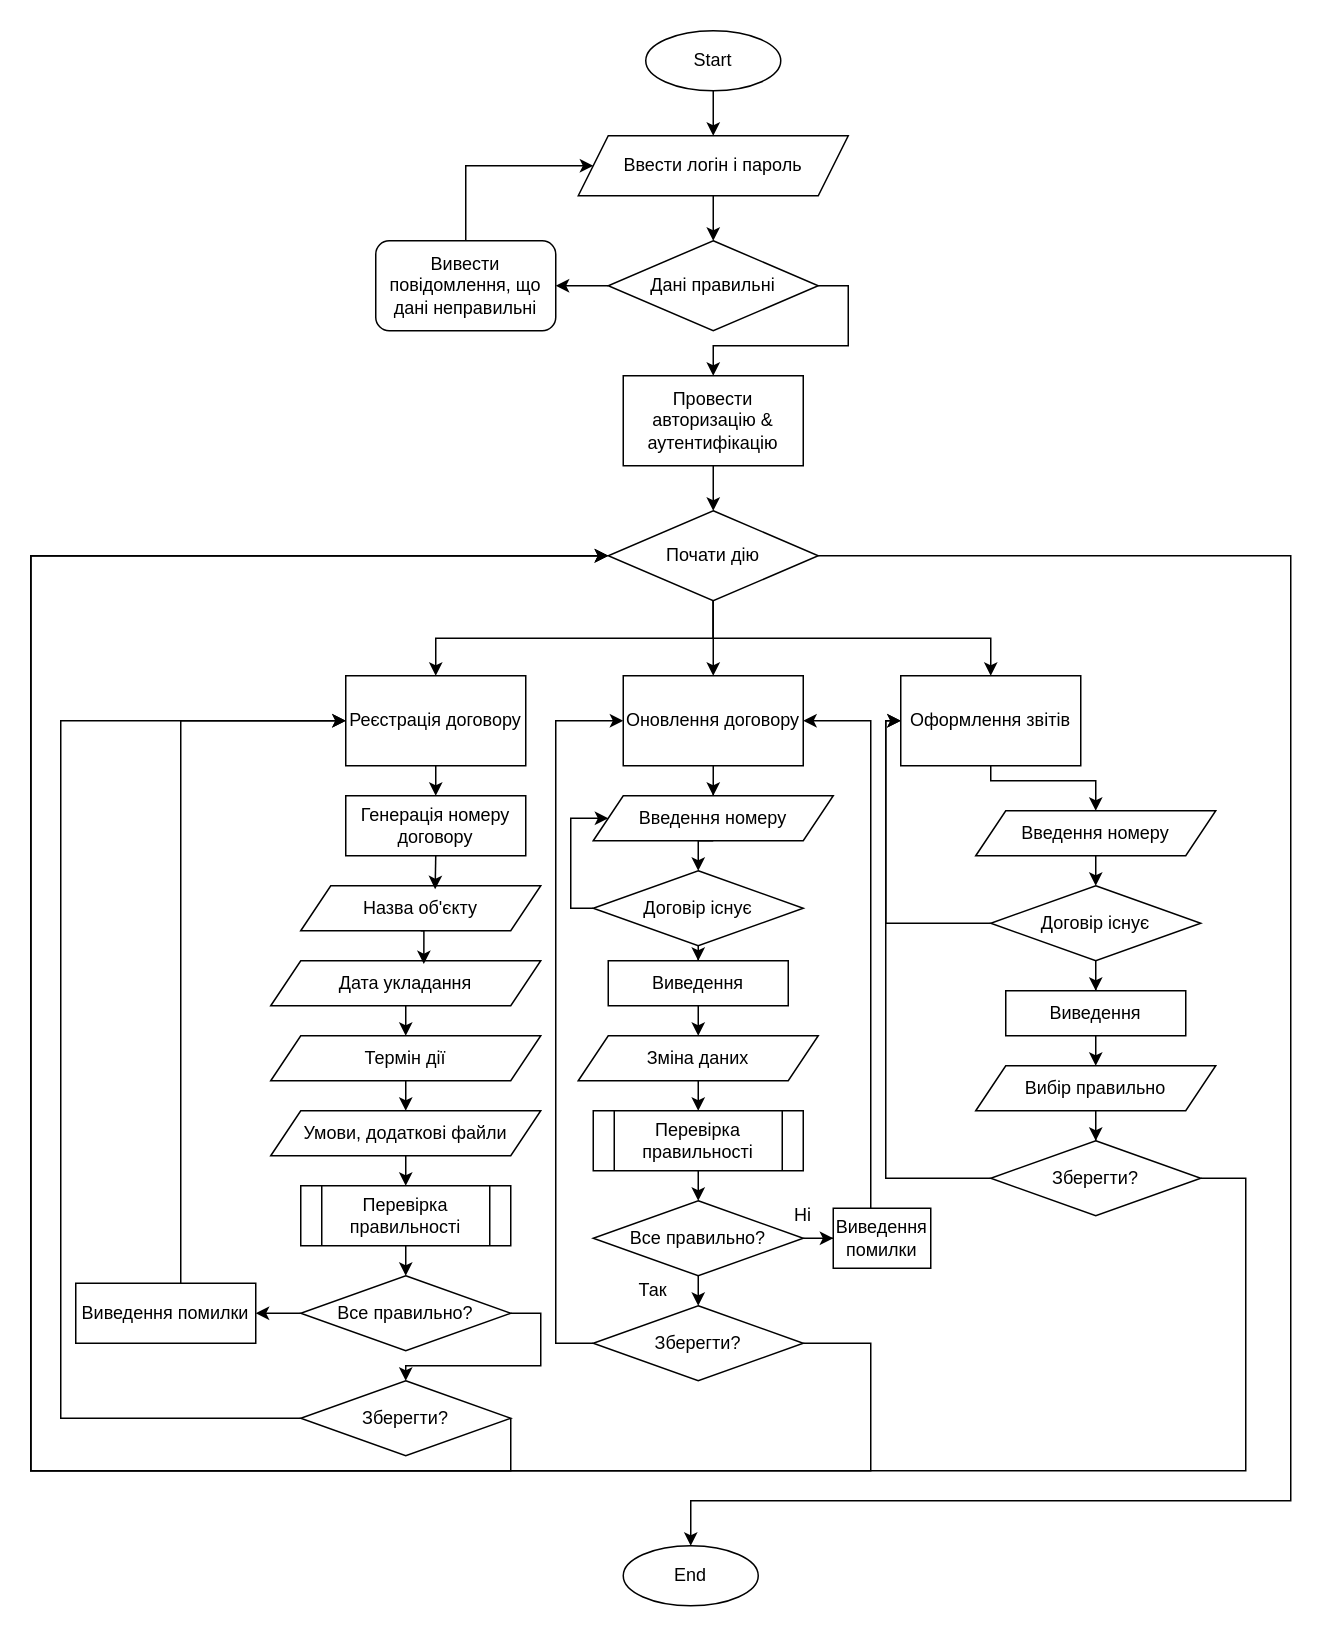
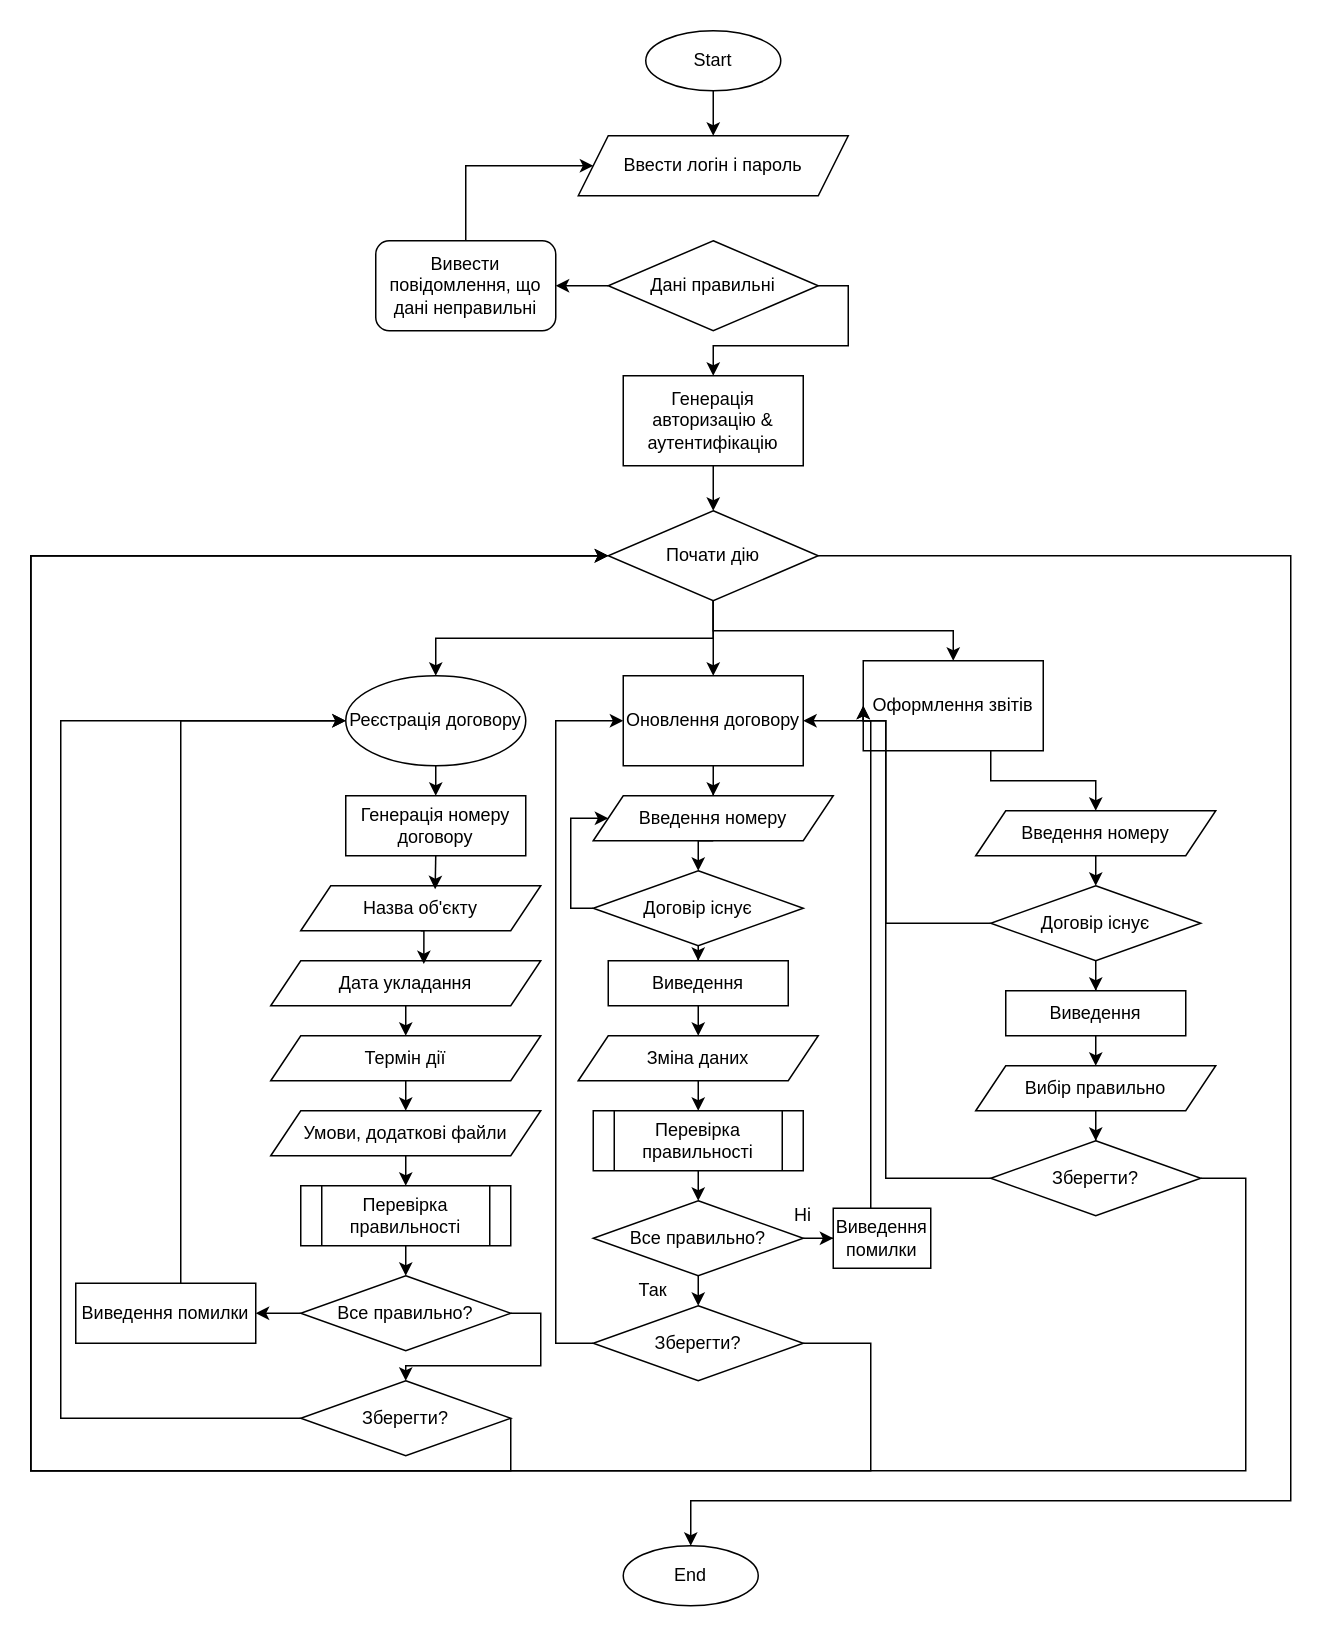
- <mxCell id="5" style="edgeStyle=orthogonalEdgeStyle;rounded=0;orthogonalLoop=1;jettySize=auto;html=1;entryX=0.5;entryY=0;entryDx=0;entryDy=0;" edge="1" parent="1" source="6" target="9"><mxGeometry relative="1" as="geometry" /></mxCell>
- <mxCell id="11" value="Провести авторизацію &amp;amp; аутентифікацію" style="rounded=0;whiteSpace=wrap;html=1;" vertex="1" parent="1"><mxGeometry x="415" y="250" width="120" height="60" as="geometry" /></mxCell>
+ <mxCell id="11" value="Генерація авторизацію &amp;amp; аутентифікацію" style="rounded=0;whiteSpace=wrap;html=1;" vertex="1" parent="1"><mxGeometry x="415" y="250" width="120" height="60" as="geometry" /></mxCell>
- <mxCell id="20" value="Реєстрація договору" style="rounded=0;whiteSpace=wrap;html=1;" vertex="1" parent="1"><mxGeometry x="230" y="450" width="120" height="60" as="geometry" /></mxCell>
+ <mxCell id="20" value="Реєстрація договору" style="ellipse;whiteSpace=wrap;html=1;" vertex="1" parent="1"><mxGeometry x="230" y="450" width="120" height="60" as="geometry" /></mxCell>
- <mxCell id="24" value="Оформлення звітів" style="rounded=0;whiteSpace=wrap;html=1;" vertex="1" parent="1"><mxGeometry x="600" y="450" width="120" height="60" as="geometry" /></mxCell>
+ <mxCell id="24" value="Оформлення звітів" style="rounded=0;whiteSpace=wrap;html=1;" vertex="1" parent="1"><mxGeometry x="575" y="440" width="120" height="60" as="geometry" /></mxCell>
